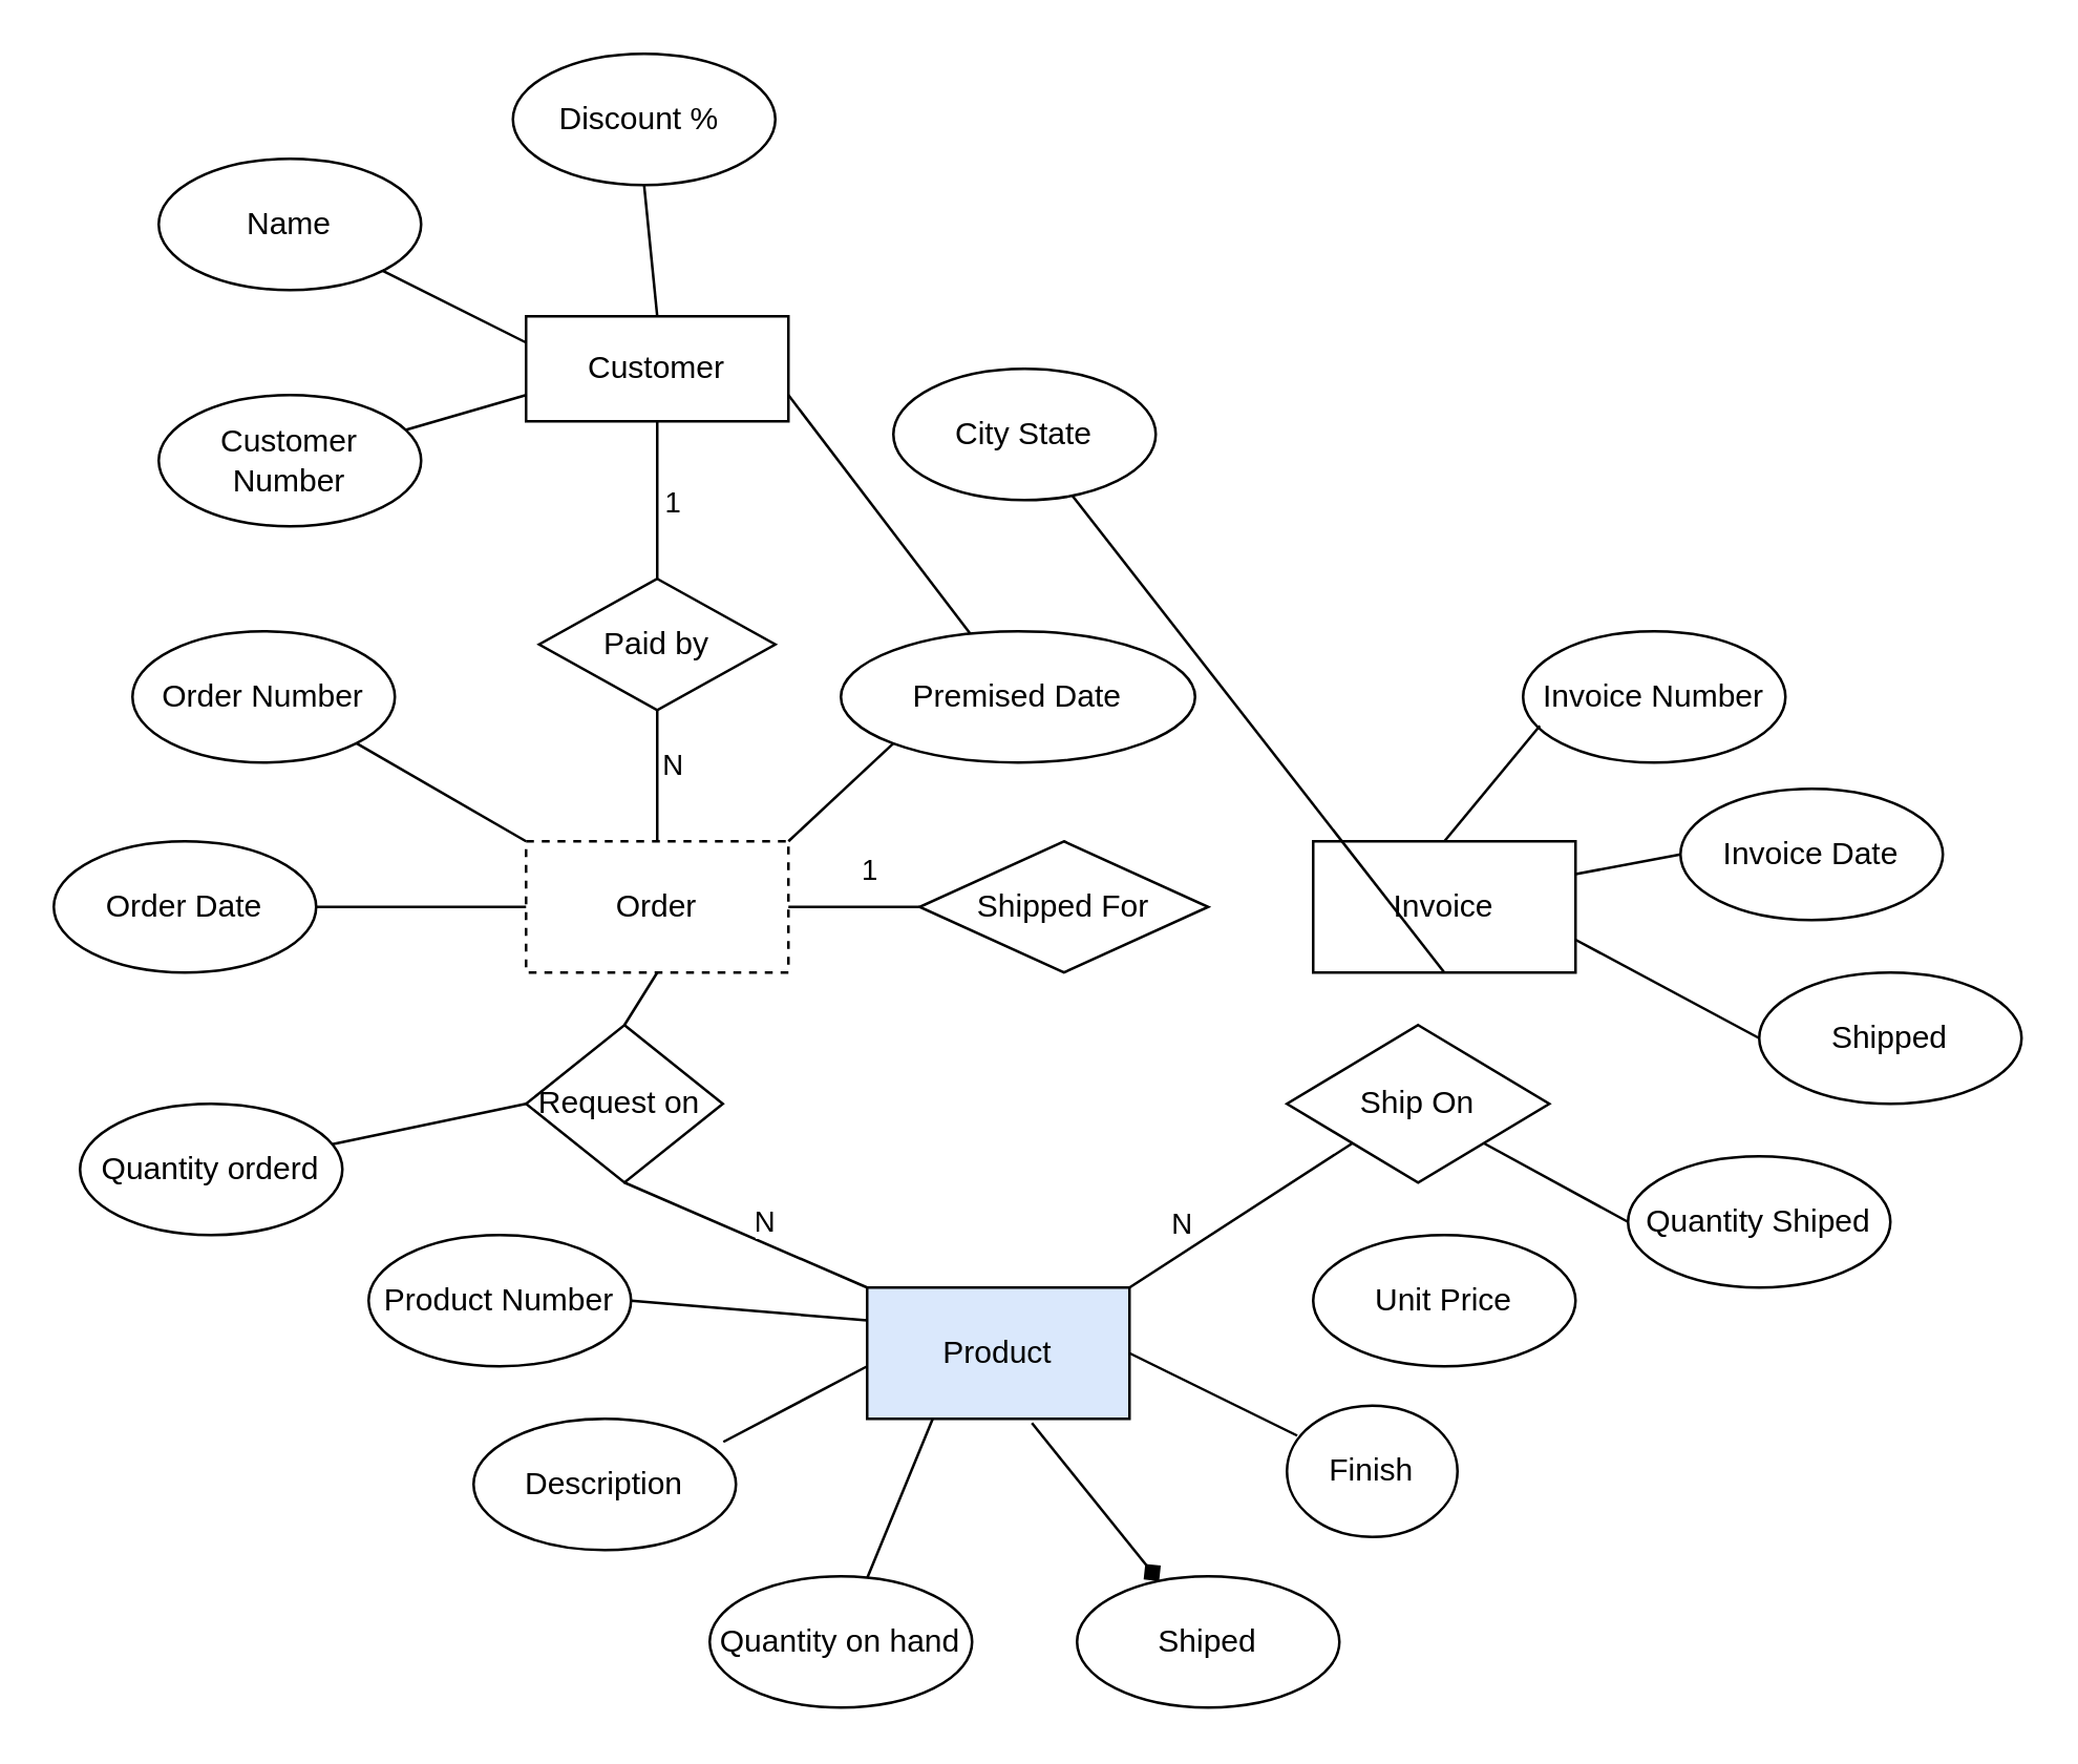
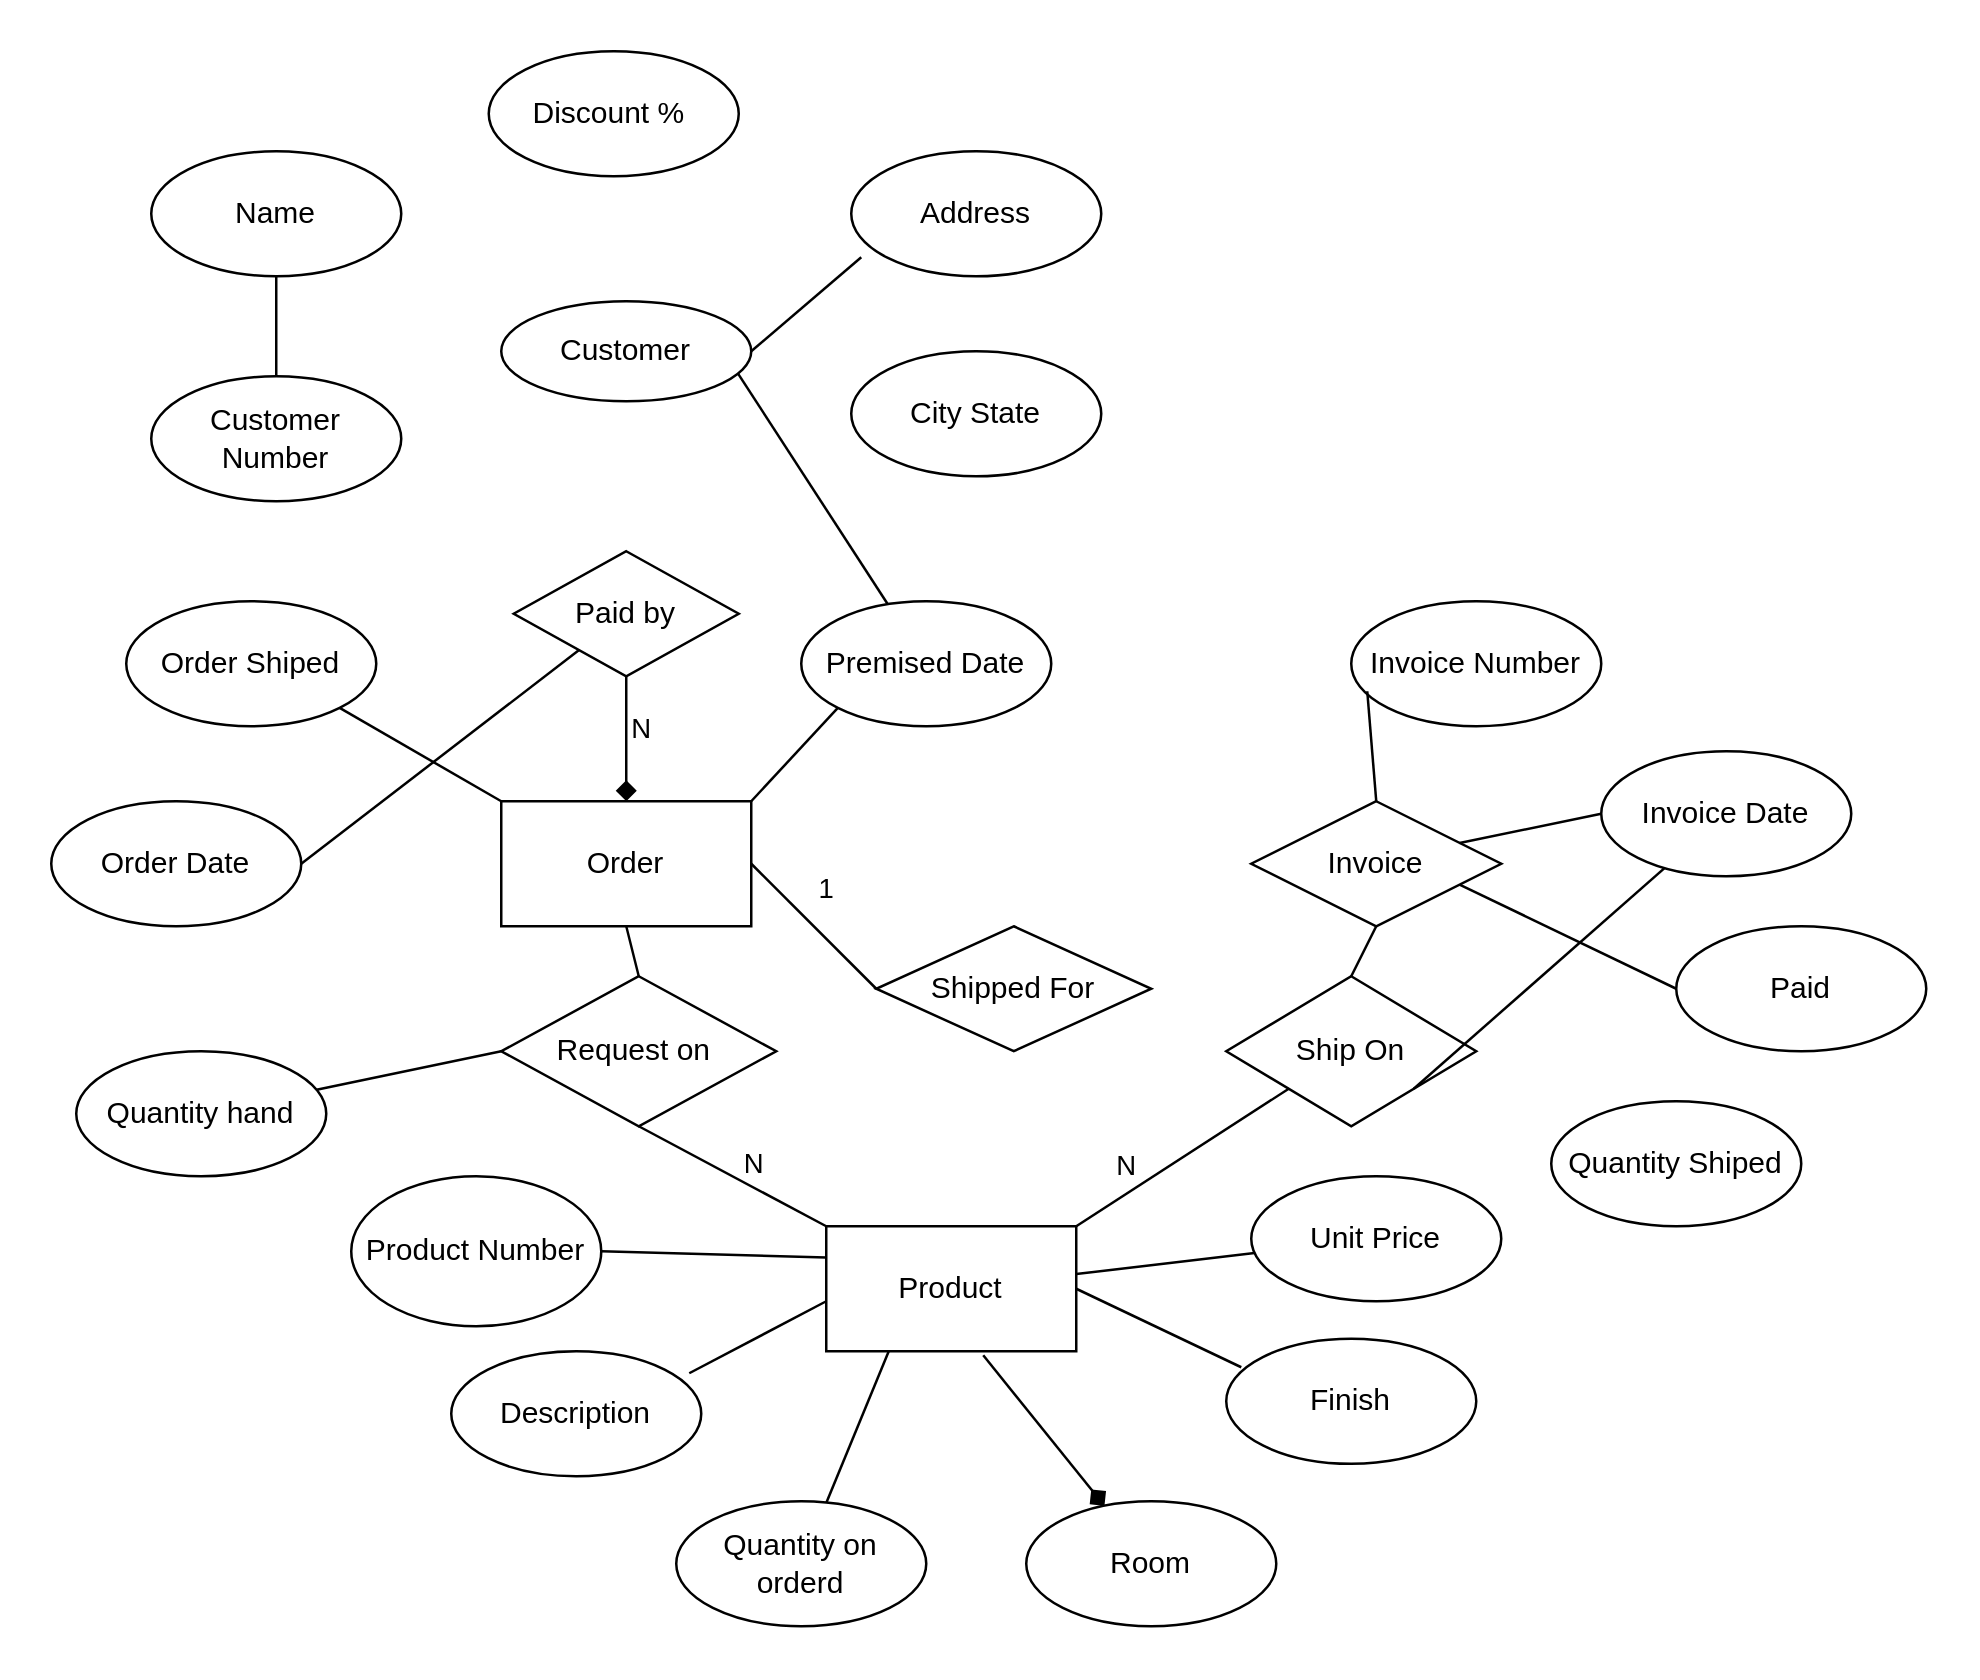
+ <mxCell id="48" value="Address" style="shape=ellipse;html=1;dashed=0;whiteSpace=wrap;perimeter=ellipsePerimeter;" vertex="1" parent="1"><mxGeometry x="340" y="60" width="100" height="50" as="geometry" /></mxCell>
- <mxCell id="59" value="" style="endArrow=none;html=1;rounded=0;exitX=0.5;exitY=1;exitDx=0;exitDy=0;entryX=0.5;entryY=0;entryDx=0;entryDy=0;" edge="1" parent="1" source="58" target="5"><mxGeometry relative="1" as="geometry"><mxPoint x="270" y="300" as="sourcePoint" /><mxPoint x="430" y="300" as="targetPoint" /></mxGeometry></mxCell>
- <mxCell id="55" value="" style="endArrow=none;html=1;rounded=0;entryX=0;entryY=0.25;entryDx=0;entryDy=0;" edge="1" parent="1" source="50" target="5"><mxGeometry relative="1" as="geometry"><mxPoint x="140" y="110" as="sourcePoint" /><mxPoint x="186" y="97" as="targetPoint" /></mxGeometry></mxCell>
+ <mxCell id="55" value="" style="endArrow=none;html=1;rounded=0;" edge="1" parent="1" source="50" target="51"><mxGeometry relative="1" as="geometry"><mxPoint x="140" y="110" as="sourcePoint" /><mxPoint x="186" y="97" as="targetPoint" /></mxGeometry></mxCell>
+ <mxCell id="53" value="" style="endArrow=none;html=1;rounded=0;exitX=1;exitY=0.5;exitDx=0;exitDy=0;entryX=0.04;entryY=0.848;entryDx=0;entryDy=0;entryPerimeter=0;" edge="1" parent="1" source="5" target="48"><mxGeometry relative="1" as="geometry"><mxPoint x="320" y="95" as="sourcePoint" /><mxPoint x="360" y="110" as="targetPoint" /></mxGeometry></mxCell>
- <mxCell id="5" value="Customer" style="html=1;dashed=0;whiteSpace=wrap;" vertex="1" parent="1"><mxGeometry x="200" y="120" width="100" height="40" as="geometry" /></mxCell>
+ <mxCell id="5" value="Customer" style="ellipse;html=1;dashed=0;whiteSpace=wrap;" vertex="1" parent="1"><mxGeometry x="200" y="120" width="100" height="40" as="geometry" /></mxCell>
- <mxCell id="54" value="" style="endArrow=none;html=1;rounded=0;entryX=0;entryY=0.75;entryDx=0;entryDy=0;exitX=0.944;exitY=0.264;exitDx=0;exitDy=0;exitPerimeter=0;" edge="1" parent="1" source="51" target="5"><mxGeometry relative="1" as="geometry"><mxPoint x="160" y="170" as="sourcePoint" /><mxPoint x="200" y="140" as="targetPoint" /></mxGeometry></mxCell>
- <mxCell id="56" value="" style="endArrow=none;html=1;rounded=0;exitX=0.5;exitY=1;exitDx=0;exitDy=0;" edge="1" parent="1" source="5" target="44"><mxGeometry relative="1" as="geometry"><mxPoint x="270" y="300" as="sourcePoint" /><mxPoint x="430" y="300" as="targetPoint" /></mxGeometry></mxCell>
- <mxCell id="57" value="1" style="edgeLabel;html=1;align=center;verticalAlign=middle;resizable=0;points=[];" vertex="1" connectable="0" parent="56"><mxGeometry x="0.12" y="2" relative="1" as="geometry"><mxPoint x="3" y="-4" as="offset" /></mxGeometry></mxCell>
- <mxCell id="34" value="Order Number" style="shape=ellipse;html=1;dashed=0;whiteSpace=wrap;perimeter=ellipsePerimeter;" vertex="1" parent="1"><mxGeometry x="50" y="240" width="100" height="50" as="geometry" /></mxCell>
+ <mxCell id="34" value="Order Shiped" style="shape=ellipse;html=1;dashed=0;whiteSpace=wrap;perimeter=ellipsePerimeter;" vertex="1" parent="1"><mxGeometry x="50" y="240" width="100" height="50" as="geometry" /></mxCell>
- <mxCell id="36" value="Premised Date" style="shape=ellipse;html=1;dashed=0;whiteSpace=wrap;perimeter=ellipsePerimeter;" vertex="1" parent="1"><mxGeometry x="320" y="240" width="135" height="50" as="geometry" /></mxCell>
+ <mxCell id="36" value="Premised Date" style="shape=ellipse;html=1;dashed=0;whiteSpace=wrap;perimeter=ellipsePerimeter;" vertex="1" parent="1"><mxGeometry x="320" y="240" width="100" height="50" as="geometry" /></mxCell>
- <mxCell id="38" value="Invoice Number" style="shape=ellipse;html=1;dashed=0;whiteSpace=wrap;perimeter=ellipsePerimeter;" vertex="1" parent="1"><mxGeometry x="580" y="240" width="100" height="50" as="geometry" /></mxCell>
+ <mxCell id="38" value="Invoice Number" style="shape=ellipse;html=1;dashed=0;whiteSpace=wrap;perimeter=ellipsePerimeter;" vertex="1" parent="1"><mxGeometry x="540" y="240" width="100" height="50" as="geometry" /></mxCell>
- <mxCell id="29" value="" style="endArrow=none;html=1;rounded=0;exitX=0.5;exitY=1;exitDx=0;exitDy=0;" edge="1" parent="1" source="4" target="49"><mxGeometry relative="1" as="geometry"><mxPoint x="270" y="420" as="sourcePoint" /><mxPoint x="430" y="420" as="targetPoint" /></mxGeometry></mxCell>
+ <mxCell id="29" value="" style="endArrow=none;html=1;rounded=0;exitX=0.5;exitY=1;exitDx=0;exitDy=0;entryX=0.5;entryY=0;entryDx=0;entryDy=0;" edge="1" parent="1" source="4" target="12"><mxGeometry relative="1" as="geometry"><mxPoint x="270" y="420" as="sourcePoint" /><mxPoint x="430" y="420" as="targetPoint" /></mxGeometry></mxCell>
- <mxCell id="46" value="" style="endArrow=none;html=1;rounded=0;exitX=0.5;exitY=1;exitDx=0;exitDy=0;entryX=0.5;entryY=0;entryDx=0;entryDy=0;" edge="1" parent="1" source="44" target="2"><mxGeometry relative="1" as="geometry"><mxPoint x="270" y="420" as="sourcePoint" /><mxPoint x="430" y="420" as="targetPoint" /></mxGeometry></mxCell>
+ <mxCell id="46" value="" style="endArrow=diamond;html=1;rounded=0;exitX=0.5;exitY=1;exitDx=0;exitDy=0;entryX=0.5;entryY=0;entryDx=0;entryDy=0;" edge="1" parent="1" source="44" target="2"><mxGeometry relative="1" as="geometry"><mxPoint x="270" y="420" as="sourcePoint" /><mxPoint x="430" y="420" as="targetPoint" /></mxGeometry></mxCell>
- <mxCell id="39" value="" style="endArrow=none;html=1;rounded=0;exitX=1;exitY=0.5;exitDx=0;exitDy=0;entryX=0;entryY=0.5;entryDx=0;entryDy=0;" edge="1" parent="1" source="33" target="2"><mxGeometry relative="1" as="geometry"><mxPoint x="270" y="420" as="sourcePoint" /><mxPoint x="430" y="420" as="targetPoint" /></mxGeometry></mxCell>
+ <mxCell id="39" value="" style="endArrow=none;html=1;rounded=0;exitX=1;exitY=0.5;exitDx=0;exitDy=0;" edge="1" parent="1" source="33" target="44"><mxGeometry relative="1" as="geometry"><mxPoint x="270" y="420" as="sourcePoint" /><mxPoint x="430" y="420" as="targetPoint" /></mxGeometry></mxCell>
- <mxCell id="2" value="Order" style="html=1;dashed=1;whiteSpace=wrap;" vertex="1" parent="1"><mxGeometry x="200" y="320" width="100" height="50" as="geometry" /></mxCell>
+ <mxCell id="2" value="Order" style="html=1;dashed=0;whiteSpace=wrap;" vertex="1" parent="1"><mxGeometry x="200" y="320" width="100" height="50" as="geometry" /></mxCell>
- <mxCell id="28" value="Shipped For" style="shape=rhombus;html=1;dashed=0;whiteSpace=wrap;perimeter=rhombusPerimeter;" vertex="1" parent="1"><mxGeometry x="350" y="320" width="110" height="50" as="geometry" /></mxCell>
+ <mxCell id="28" value="Shipped For" style="shape=rhombus;html=1;dashed=0;whiteSpace=wrap;perimeter=rhombusPerimeter;" vertex="1" parent="1"><mxGeometry x="350" y="370" width="110" height="50" as="geometry" /></mxCell>
- <mxCell id="4" value="Invoice" style="html=1;dashed=0;whiteSpace=wrap;" vertex="1" parent="1"><mxGeometry x="500" y="320" width="100" height="50" as="geometry" /></mxCell>
+ <mxCell id="4" value="Invoice" style="rhombus;html=1;dashed=0;whiteSpace=wrap;" vertex="1" parent="1"><mxGeometry x="500" y="320" width="100" height="50" as="geometry" /></mxCell>
- <mxCell id="35" value="Shipped" style="shape=ellipse;html=1;dashed=0;whiteSpace=wrap;perimeter=ellipsePerimeter;" vertex="1" parent="1"><mxGeometry x="670" y="370" width="100" height="50" as="geometry" /></mxCell>
+ <mxCell id="35" value="Paid" style="shape=ellipse;html=1;dashed=0;whiteSpace=wrap;perimeter=ellipsePerimeter;" vertex="1" parent="1"><mxGeometry x="670" y="370" width="100" height="50" as="geometry" /></mxCell>
- <mxCell id="13" value="Request on&amp;nbsp;" style="shape=rhombus;html=1;dashed=0;whiteSpace=wrap;perimeter=rhombusPerimeter;" vertex="1" parent="1"><mxGeometry x="200" y="390" width="75" height="60" as="geometry" /></mxCell>
+ <mxCell id="13" value="Request on&amp;nbsp;" style="shape=rhombus;html=1;dashed=0;whiteSpace=wrap;perimeter=rhombusPerimeter;" vertex="1" parent="1"><mxGeometry x="200" y="390" width="110" height="60" as="geometry" /></mxCell>
- <mxCell id="14" value="Quantity orderd" style="shape=ellipse;html=1;dashed=0;whiteSpace=wrap;perimeter=ellipsePerimeter;" vertex="1" parent="1"><mxGeometry x="30" y="420" width="100" height="50" as="geometry" /></mxCell>
+ <mxCell id="14" value="Quantity hand" style="shape=ellipse;html=1;dashed=0;whiteSpace=wrap;perimeter=ellipsePerimeter;" vertex="1" parent="1"><mxGeometry x="30" y="420" width="100" height="50" as="geometry" /></mxCell>
- <mxCell id="27" value="" style="endArrow=none;html=1;rounded=0;entryX=0;entryY=0.5;entryDx=0;entryDy=0;exitX=1;exitY=1;exitDx=0;exitDy=0;" edge="1" parent="1" source="12" target="24"><mxGeometry relative="1" as="geometry"><mxPoint x="530" y="430" as="sourcePoint" /><mxPoint x="690" y="430" as="targetPoint" /></mxGeometry></mxCell>
+ <mxCell id="27" value="" style="endArrow=none;html=1;rounded=0;exitX=1;exitY=1;exitDx=0;exitDy=0;" edge="1" parent="1" source="12" target="37"><mxGeometry relative="1" as="geometry"><mxPoint x="530" y="430" as="sourcePoint" /><mxPoint x="690" y="430" as="targetPoint" /></mxGeometry></mxCell>
- <mxCell id="7" value="Product Number" style="shape=ellipse;html=1;dashed=0;whiteSpace=wrap;perimeter=ellipsePerimeter;" vertex="1" parent="1"><mxGeometry x="140" y="470" width="100" height="50" as="geometry" /></mxCell>
+ <mxCell id="7" value="Product Number" style="shape=ellipse;html=1;dashed=0;whiteSpace=wrap;perimeter=ellipsePerimeter;" vertex="1" parent="1"><mxGeometry x="140" y="470" width="100" height="60" as="geometry" /></mxCell>
+ <mxCell id="20" value="" style="endArrow=none;html=1;rounded=0;" edge="1" parent="1" source="3" target="9"><mxGeometry relative="1" as="geometry"><mxPoint x="425" y="500" as="sourcePoint" /><mxPoint x="500" y="510" as="targetPoint" /></mxGeometry></mxCell>
- <mxCell id="3" value="Product" style="html=1;dashed=0;whiteSpace=wrap;fillColor=#dae8fc;" vertex="1" parent="1"><mxGeometry x="330" y="490" width="100" height="50" as="geometry" /></mxCell>
+ <mxCell id="3" value="Product" style="html=1;dashed=0;whiteSpace=wrap;" vertex="1" parent="1"><mxGeometry x="330" y="490" width="100" height="50" as="geometry" /></mxCell>
- <mxCell id="8" value="Finish" style="shape=ellipse;html=1;dashed=0;whiteSpace=wrap;perimeter=ellipsePerimeter;" vertex="1" parent="1"><mxGeometry x="490" y="535" width="65" height="50" as="geometry" /></mxCell>
+ <mxCell id="8" value="Finish" style="shape=ellipse;html=1;dashed=0;whiteSpace=wrap;perimeter=ellipsePerimeter;" vertex="1" parent="1"><mxGeometry x="490" y="535" width="100" height="50" as="geometry" /></mxCell>
- <mxCell id="10" value="Quantity on hand" style="shape=ellipse;html=1;dashed=0;whiteSpace=wrap;perimeter=ellipsePerimeter;" vertex="1" parent="1"><mxGeometry x="270" y="600" width="100" height="50" as="geometry" /></mxCell>
+ <mxCell id="10" value="Quantity on orderd" style="shape=ellipse;html=1;dashed=0;whiteSpace=wrap;perimeter=ellipsePerimeter;" vertex="1" parent="1"><mxGeometry x="270" y="600" width="100" height="50" as="geometry" /></mxCell>
- <mxCell id="6" value="Shiped" style="shape=ellipse;html=1;dashed=0;whiteSpace=wrap;perimeter=ellipsePerimeter;" vertex="1" parent="1"><mxGeometry x="410" y="600" width="100" height="50" as="geometry" /></mxCell>
+ <mxCell id="6" value="Room" style="shape=ellipse;html=1;dashed=0;whiteSpace=wrap;perimeter=ellipsePerimeter;" vertex="1" parent="1"><mxGeometry x="410" y="600" width="100" height="50" as="geometry" /></mxCell>
